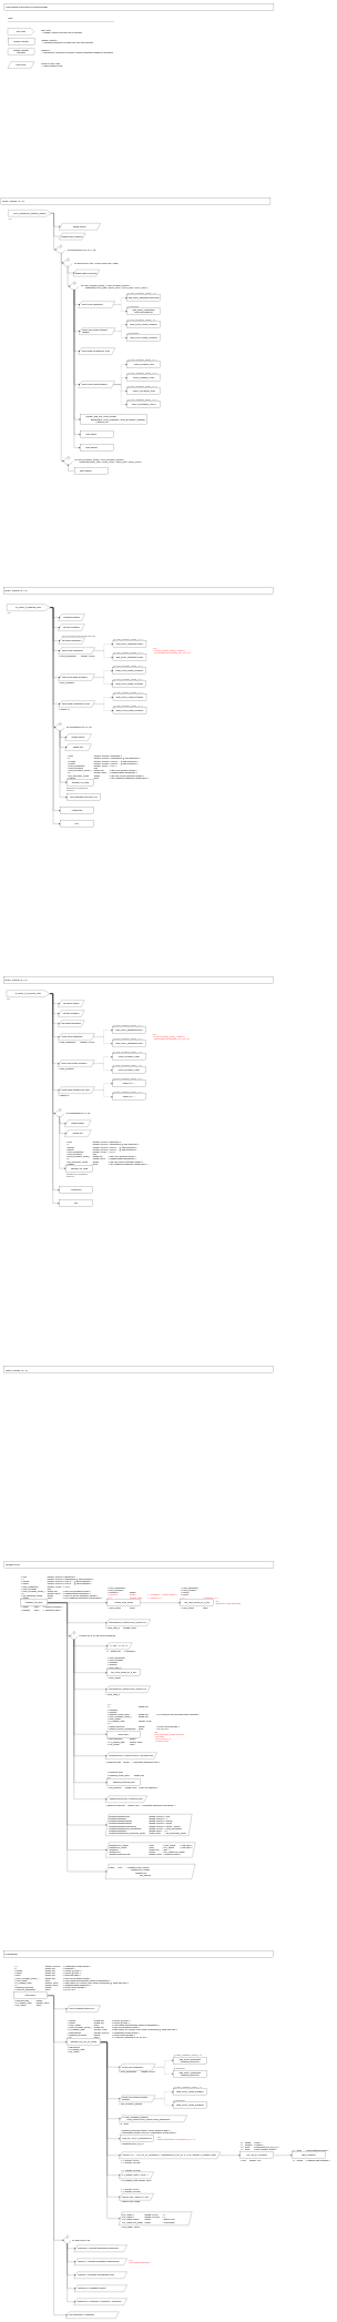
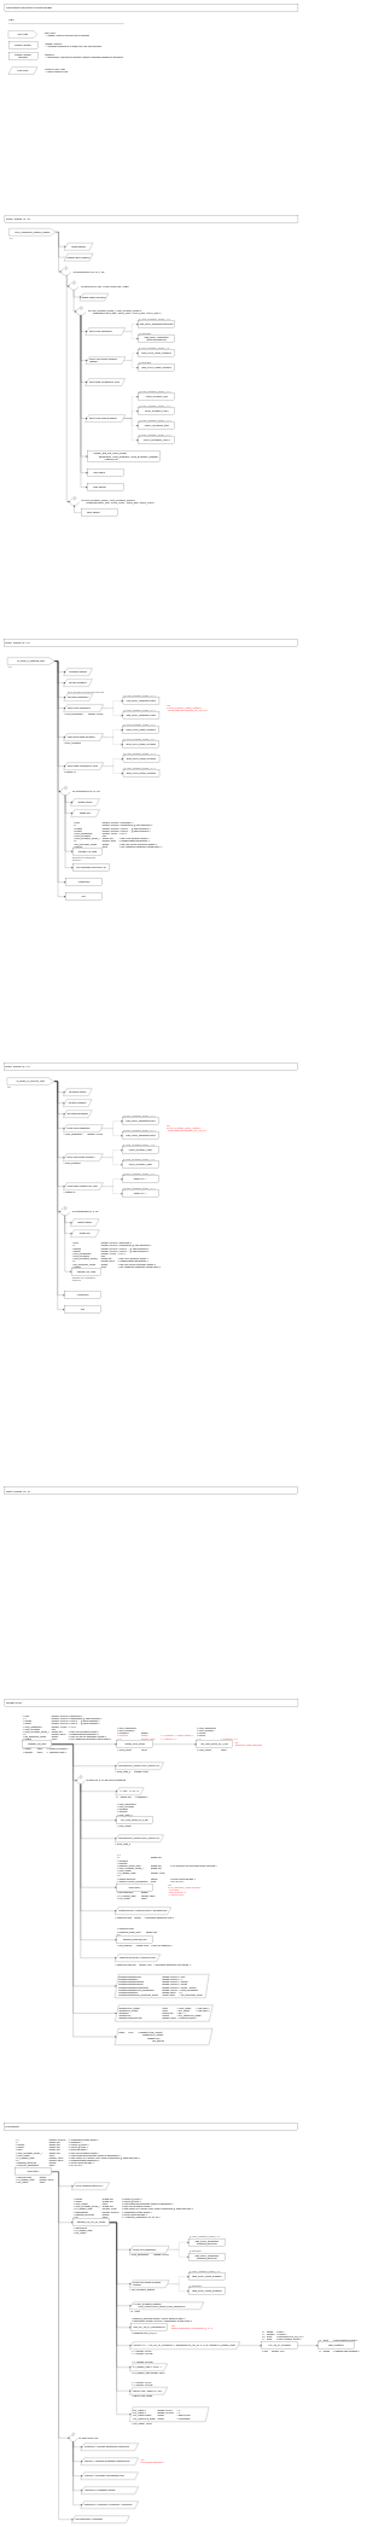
- <mxCell id="41" value="module / function&lt;div&gt;reference&lt;/div&gt;" style="whiteSpace=wrap;html=1;fontStyle=2;rounded=1;" parent="1" vertex="1"><mxGeometry x="46" y="290" width="160" height="40" as="geometry" /></mxCell>
+ <mxCell id="41" value="module / function&lt;div&gt;reference&lt;/div&gt;" style="rounded=0;whiteSpace=wrap;html=1;fontStyle=2" parent="1" vertex="1"><mxGeometry x="46" y="290" width="160" height="40" as="geometry" /></mxCell>
- <mxCell id="2" value="Entry Points (1 / 4)" style="rounded=0;whiteSpace=wrap;html=1;align=left;fontStyle=0;fontSize=16;spacingLeft=8;" parent="1" vertex="1"><mxGeometry x="5" y="1190" width="1620" height="40" as="geometry" /></mxCell>
+ <mxCell id="2" value="Entry Points (1 / 4)" style="rounded=0;whiteSpace=wrap;html=1;align=left;fontStyle=0;fontSize=16;spacingLeft=8;" parent="1" vertex="1"><mxGeometry x="25" y="1190" width="1620" height="40" as="geometry" /></mxCell>
- <mxCell id="181" value="default options" style="shape=parallelogram;perimeter=parallelogramPerimeter;whiteSpace=wrap;html=1;fixedSize=1;" parent="1" vertex="1"><mxGeometry x="353" y="1341" width="250" height="40" as="geometry" /></mxCell>
+ <mxCell id="181" value="default options" style="shape=parallelogram;perimeter=parallelogramPerimeter;whiteSpace=wrap;html=1;fixedSize=1;" parent="1" vertex="1"><mxGeometry x="353" y="1341" width="159" height="40" as="geometry" /></mxCell>
